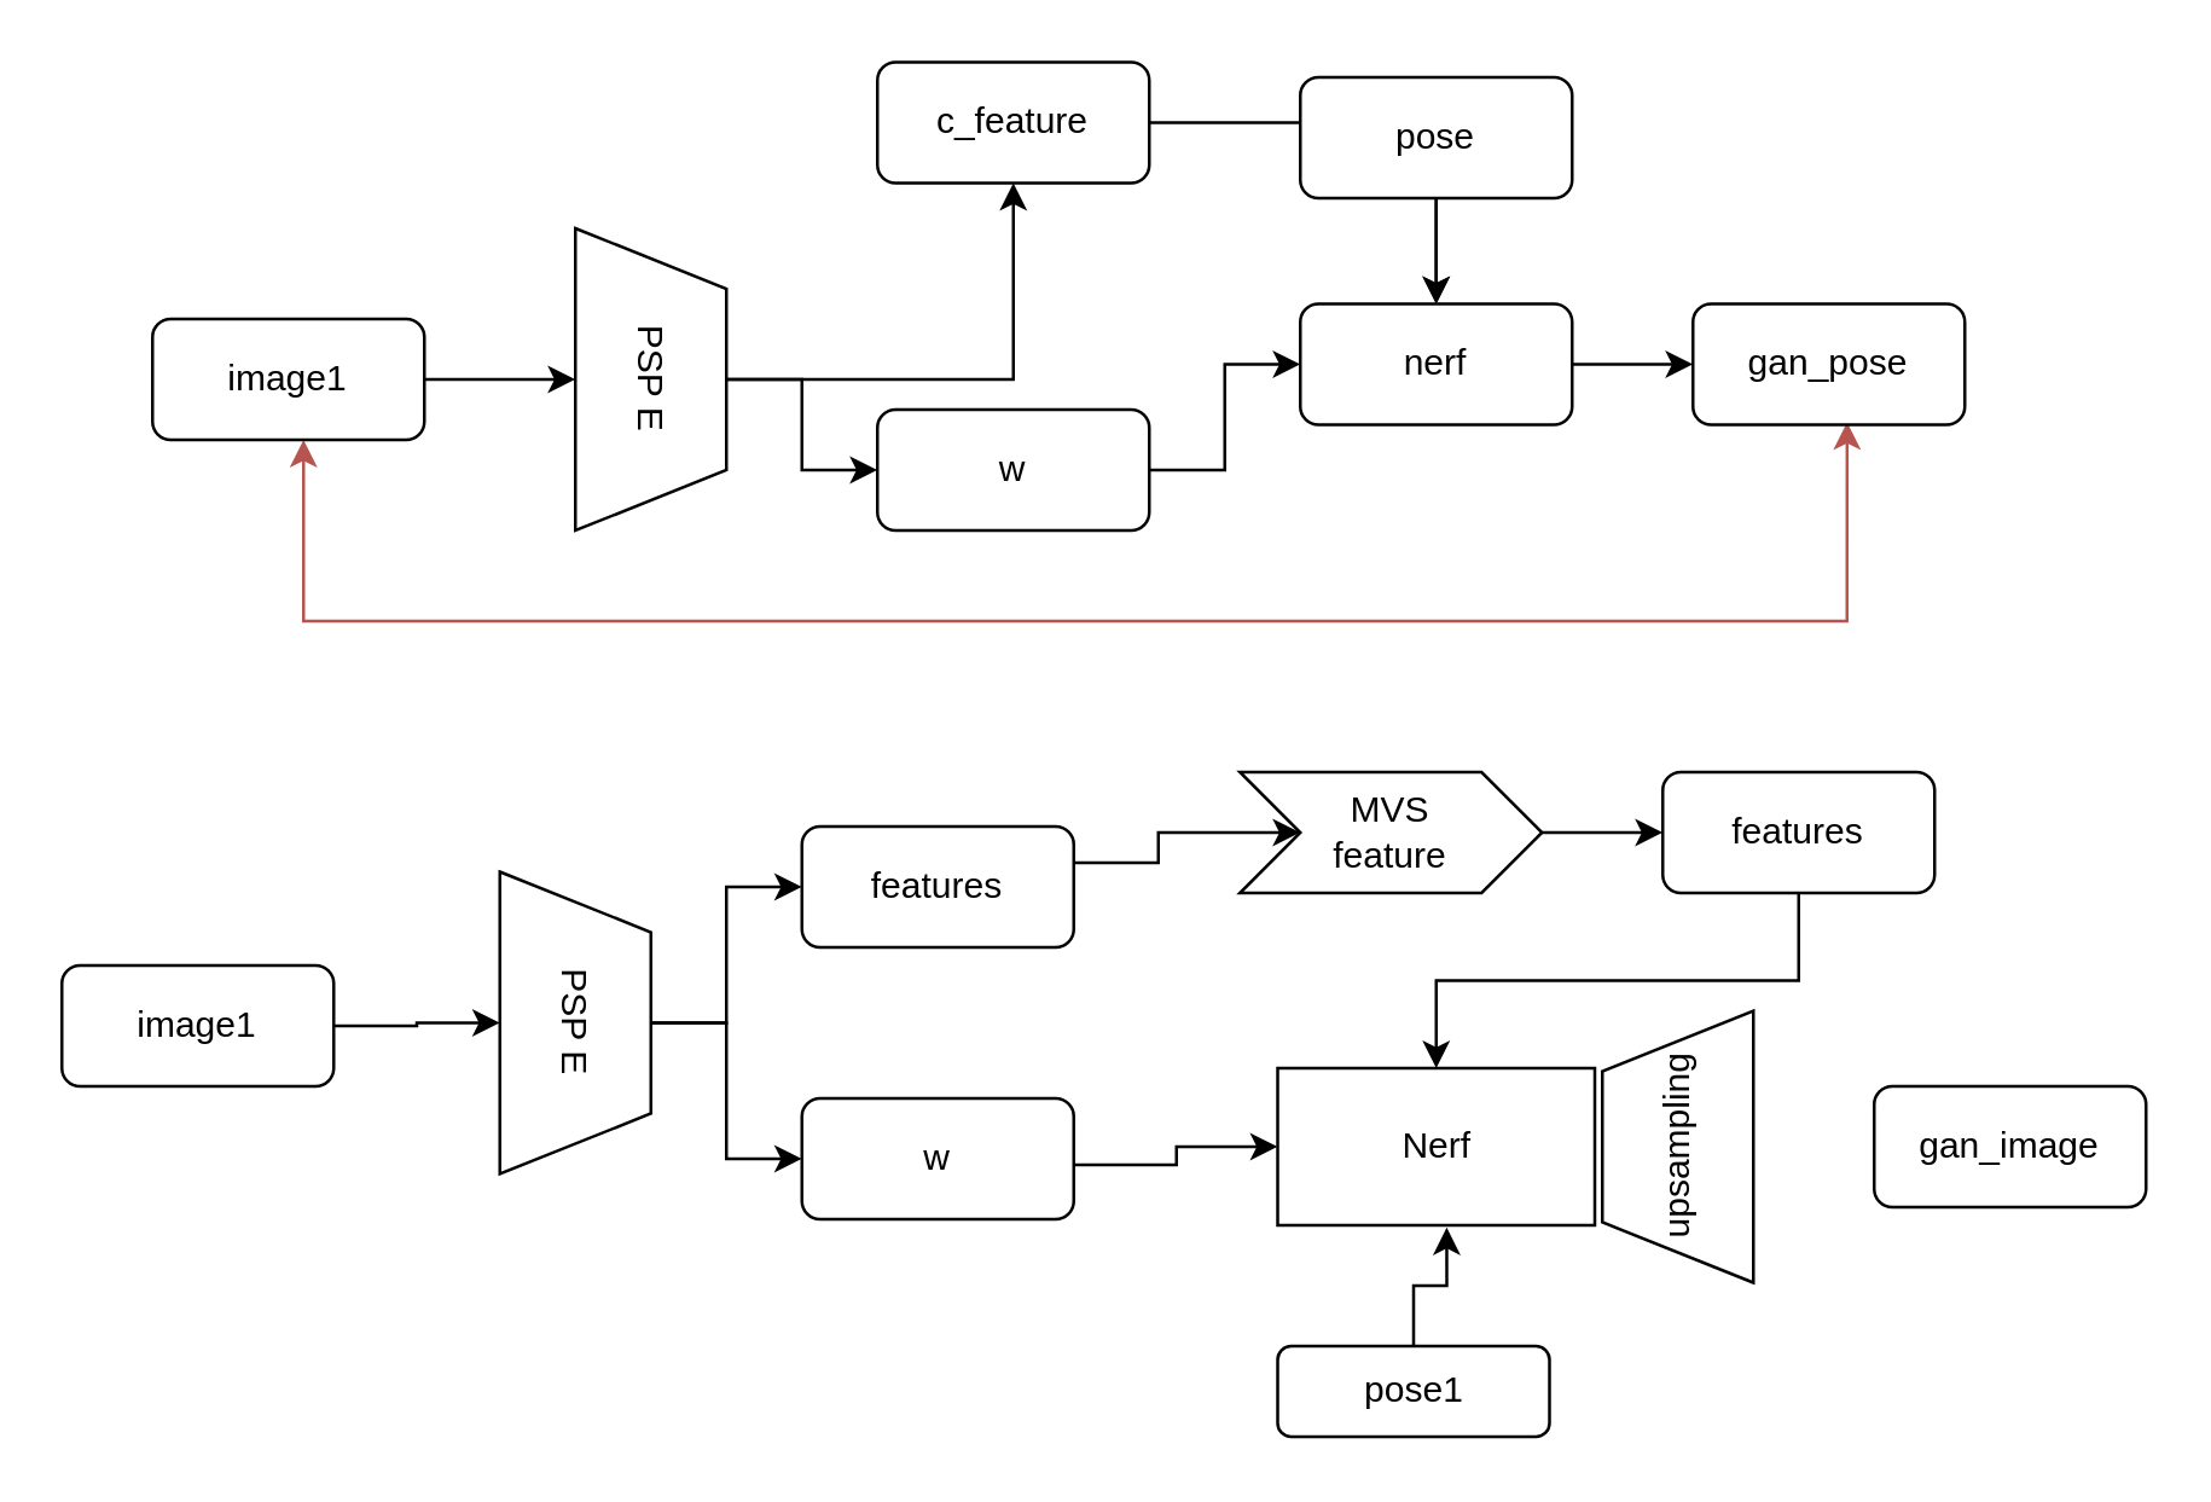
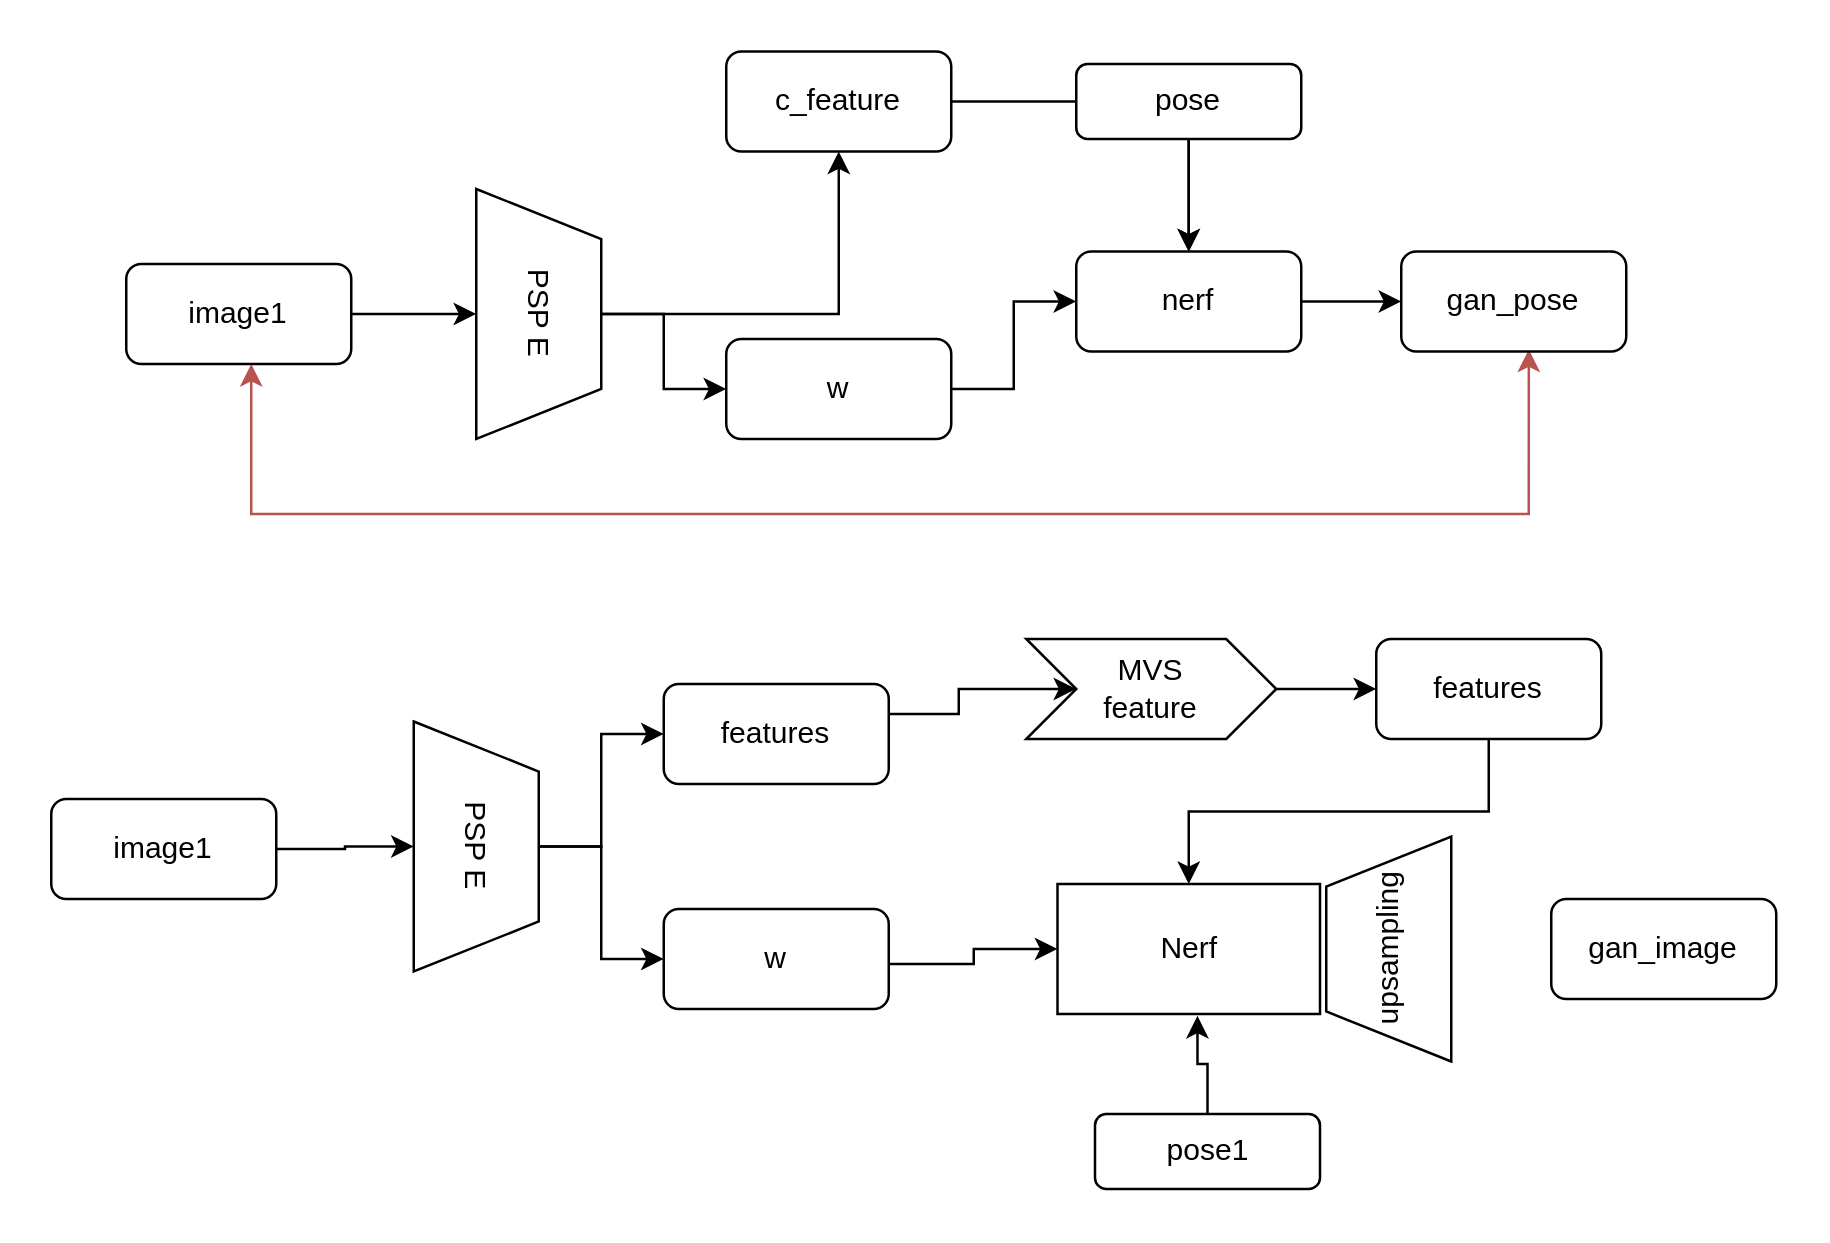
- <mxCell id="15" value="pose" style="rounded=1;whiteSpace=wrap;html=1;" parent="1" vertex="1"><mxGeometry x="430" y="25" width="90" height="40" as="geometry" /></mxCell>
+ <mxCell id="15" value="pose" style="rounded=1;whiteSpace=wrap;html=1;" parent="1" vertex="1"><mxGeometry x="430" y="25" width="90" height="30" as="geometry" /></mxCell>
- <mxCell id="34" value="pose1" style="rounded=1;whiteSpace=wrap;html=1;" parent="1" vertex="1"><mxGeometry x="422.5" y="445" width="90" height="30" as="geometry" /></mxCell>
+ <mxCell id="34" value="pose1" style="rounded=1;whiteSpace=wrap;html=1;" parent="1" vertex="1"><mxGeometry x="437.5" y="445" width="90" height="30" as="geometry" /></mxCell>
